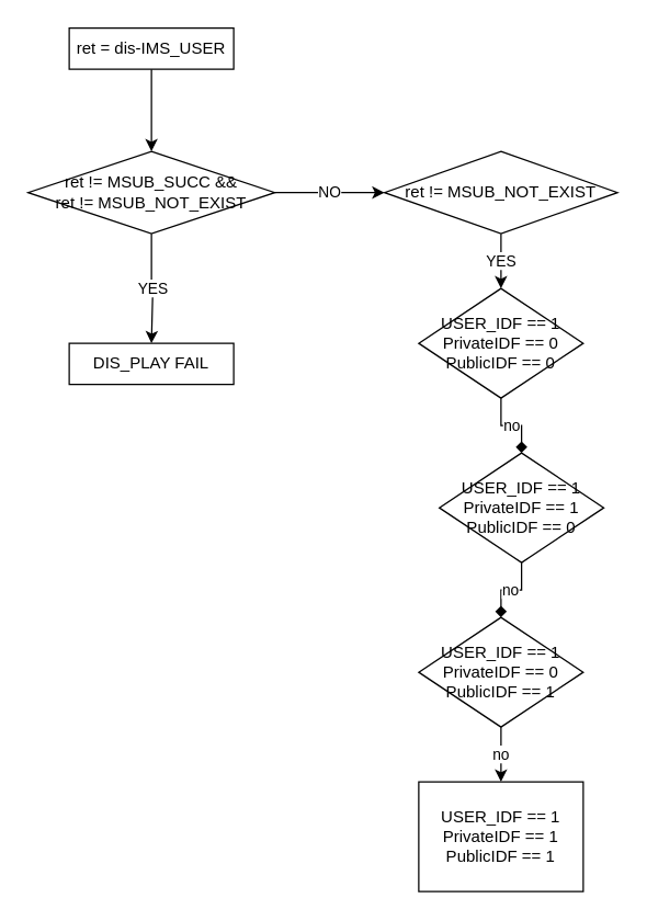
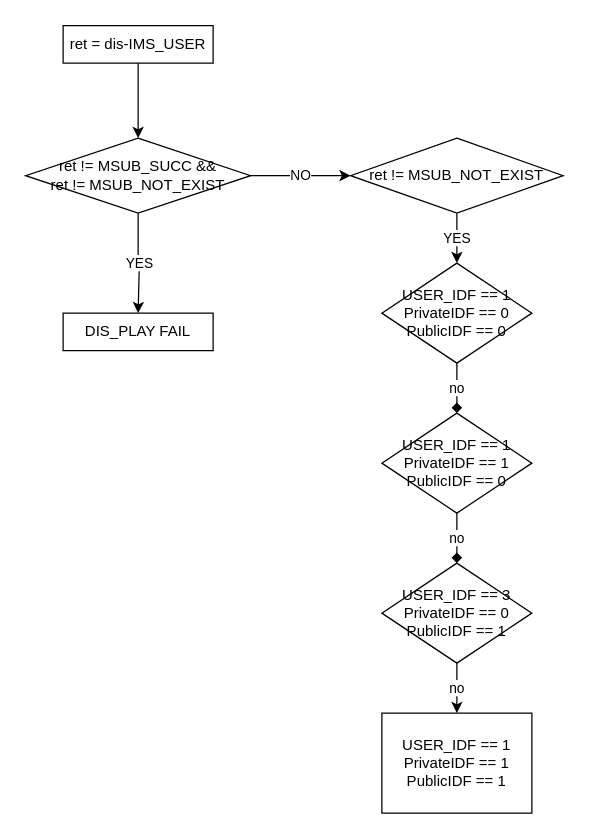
- <mxCell id="5" value="USER_IDF == 1&lt;div&gt;PrivateIDF == 1&lt;/div&gt;&lt;div&gt;PublicIDF == 0&lt;/div&gt;" style="rhombus;whiteSpace=wrap;html=1;" parent="1" vertex="1"><mxGeometry x="320" y="330" width="120" height="80" as="geometry" /></mxCell>
+ <mxCell id="5" value="USER_IDF == 1&lt;div&gt;PrivateIDF == 1&lt;/div&gt;&lt;div&gt;PublicIDF == 0&lt;/div&gt;" style="rhombus;whiteSpace=wrap;html=1;" parent="1" vertex="1"><mxGeometry x="305" y="330" width="120" height="80" as="geometry" /></mxCell>
- <mxCell id="7" value="USER_IDF == 1&lt;div&gt;PrivateIDF == 0&lt;/div&gt;&lt;div&gt;PublicIDF == 1&lt;/div&gt;" style="rhombus;whiteSpace=wrap;html=1;" parent="1" vertex="1"><mxGeometry x="305" y="450" width="120" height="80" as="geometry" /></mxCell>
+ <mxCell id="7" value="USER_IDF == 3&lt;div&gt;PrivateIDF == 0&lt;/div&gt;&lt;div&gt;PublicIDF == 1&lt;/div&gt;" style="rhombus;whiteSpace=wrap;html=1;" parent="1" vertex="1"><mxGeometry x="305" y="450" width="120" height="80" as="geometry" /></mxCell>
